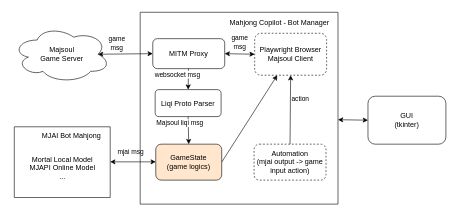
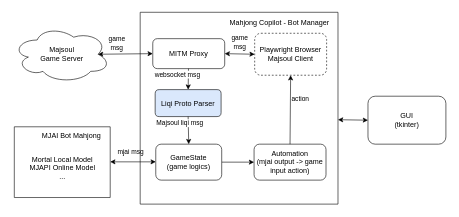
- <mxCell id="14" value="Liqi Proto Parser" style="rounded=1;whiteSpace=wrap;html=1;" parent="11" vertex="1"><mxGeometry x="25" y="129" width="110" height="45" as="geometry" /></mxCell>
+ <mxCell id="14" value="Liqi Proto Parser" style="rounded=1;whiteSpace=wrap;html=1;fillColor=#dae8fc;" parent="11" vertex="1"><mxGeometry x="25" y="129" width="110" height="45" as="geometry" /></mxCell>
- <mxCell id="12" style="edgeStyle=none;html=1;exitX=1;exitY=0.5;exitDx=0;exitDy=0;" parent="11" source="13" target="22" edge="1"><mxGeometry relative="1" as="geometry" /></mxCell>
+ <mxCell id="12" style="edgeStyle=none;html=1;exitX=1;exitY=0.5;exitDx=0;exitDy=0;entryX=0;entryY=0.5;entryDx=0;entryDy=0;" parent="11" source="13" target="18" edge="1"><mxGeometry relative="1" as="geometry" /></mxCell>
- <mxCell id="13" value="GameState&lt;br&gt;(game logics)" style="rounded=1;whiteSpace=wrap;html=1;fillColor=#ffe6cc;" parent="11" vertex="1"><mxGeometry x="26" y="220" width="110" height="60" as="geometry" /></mxCell>
+ <mxCell id="13" value="GameState&lt;br&gt;(game logics)" style="rounded=1;whiteSpace=wrap;html=1;" parent="11" vertex="1"><mxGeometry x="26" y="220" width="110" height="60" as="geometry" /></mxCell>
- <mxCell id="18" value="Automation&lt;br&gt;(mjai output -&amp;gt; game input action)" style="rounded=1;whiteSpace=wrap;html=1;dashed=1;" parent="11" vertex="1"><mxGeometry x="190" y="220" width="120" height="60" as="geometry" /></mxCell>
+ <mxCell id="18" value="Automation&lt;br&gt;(mjai output -&amp;gt; game input action)" style="rounded=1;whiteSpace=wrap;html=1;" parent="11" vertex="1"><mxGeometry x="190" y="220" width="120" height="60" as="geometry" /></mxCell>
